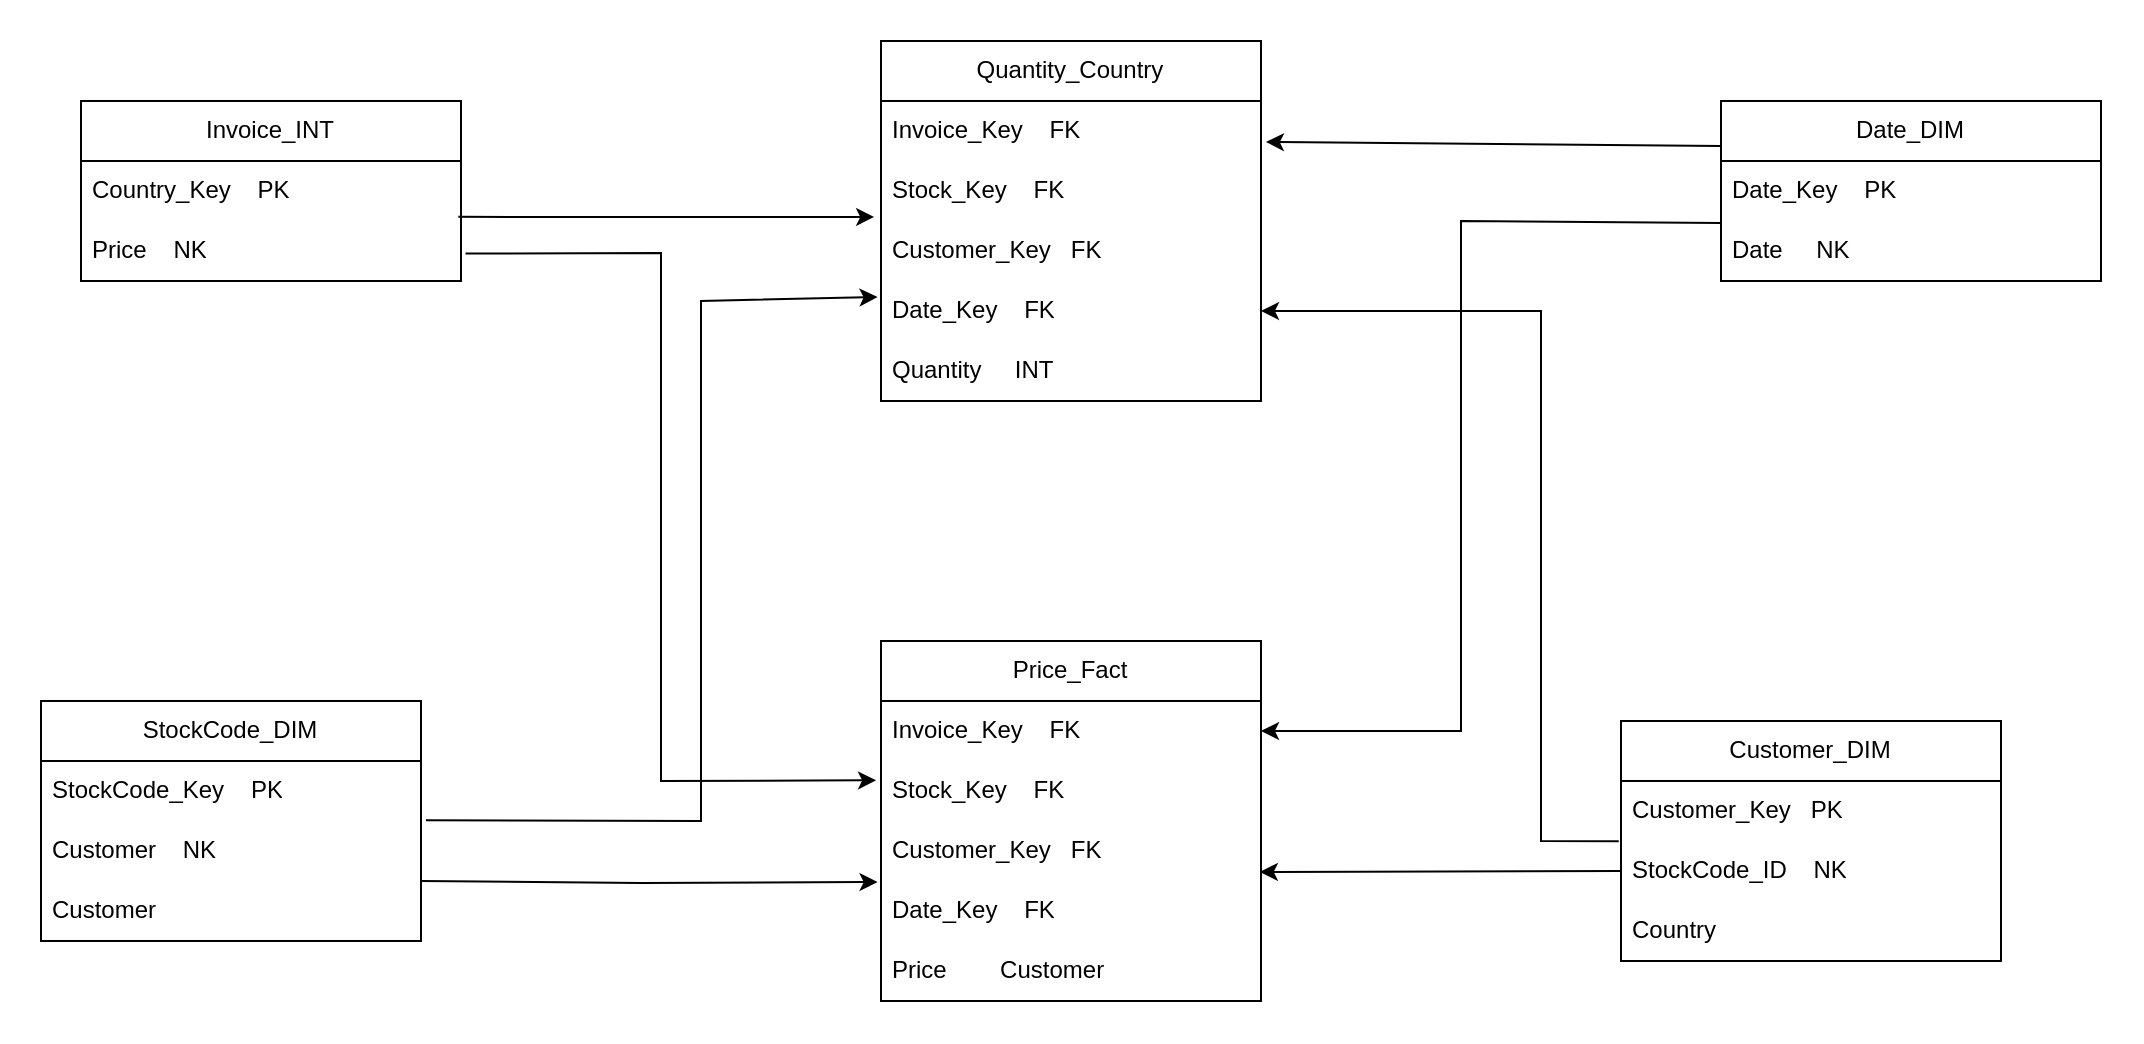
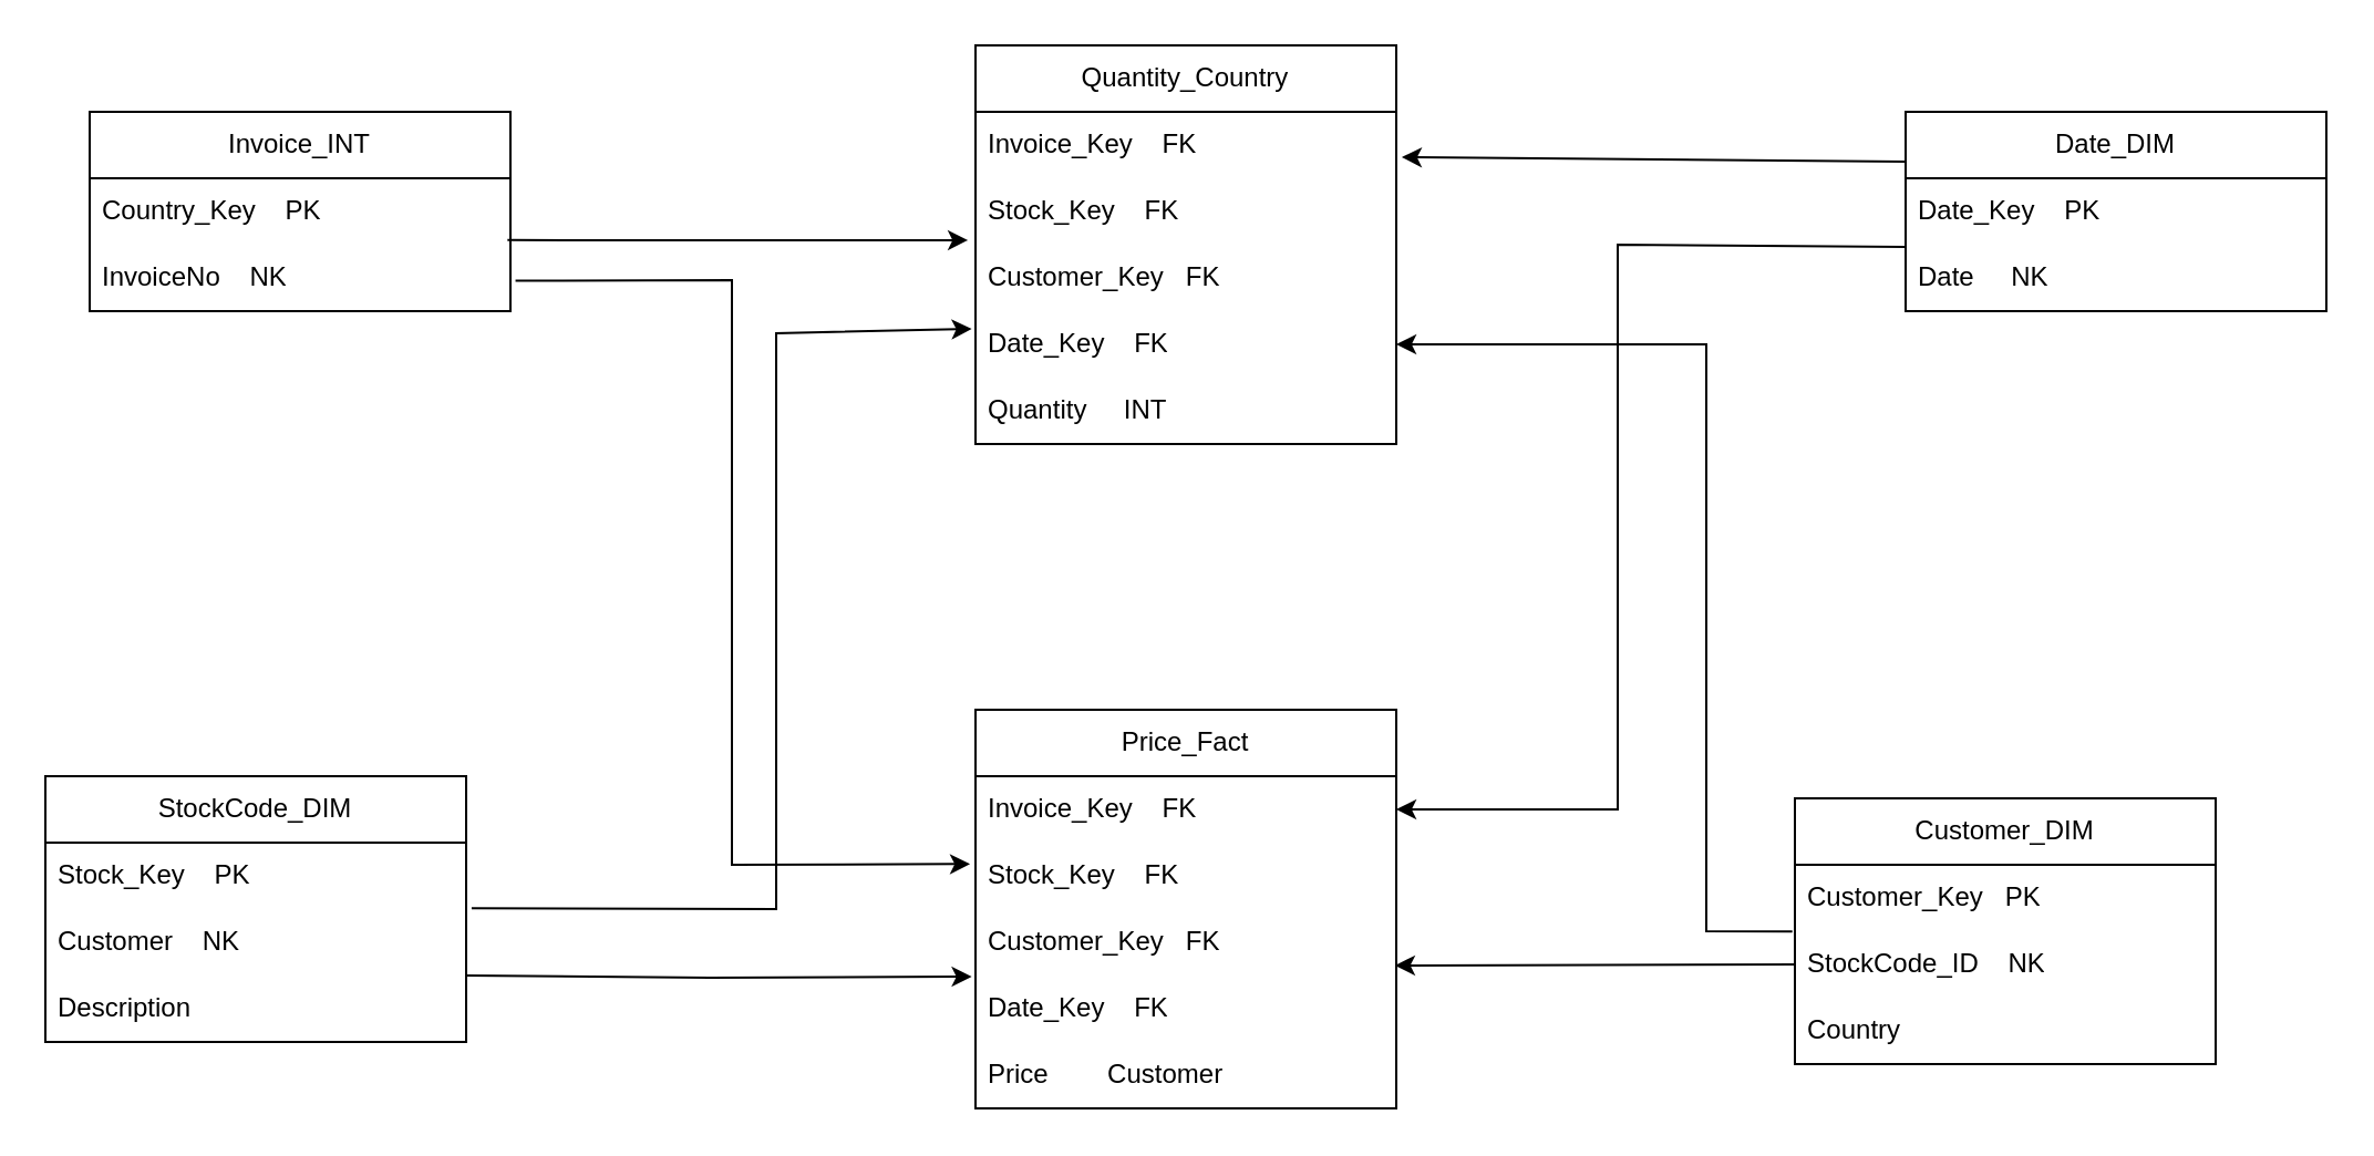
- <mxCell id="4" value="Price&lt;span style=&quot;white-space: pre;&quot;&gt; &lt;/span&gt;&lt;span style=&quot;white-space: pre;&quot;&gt; &lt;/span&gt;&lt;span style=&quot;white-space: pre;&quot;&gt; &lt;/span&gt;&lt;span style=&quot;white-space: pre;&quot;&gt; &lt;/span&gt;NK" style="text;strokeColor=none;fillColor=none;align=left;verticalAlign=middle;spacingLeft=4;spacingRight=4;overflow=hidden;points=[[0,0.5],[1,0.5]];portConstraint=eastwest;rotatable=0;whiteSpace=wrap;html=1;" vertex="1" parent="2"><mxGeometry y="60" width="190" height="30" as="geometry" /></mxCell>
+ <mxCell id="4" value="InvoiceNo&lt;span style=&quot;white-space: pre;&quot;&gt; &lt;/span&gt;&lt;span style=&quot;white-space: pre;&quot;&gt; &lt;/span&gt;&lt;span style=&quot;white-space: pre;&quot;&gt; &lt;/span&gt;&lt;span style=&quot;white-space: pre;&quot;&gt; &lt;/span&gt;NK" style="text;strokeColor=none;fillColor=none;align=left;verticalAlign=middle;spacingLeft=4;spacingRight=4;overflow=hidden;points=[[0,0.5],[1,0.5]];portConstraint=eastwest;rotatable=0;whiteSpace=wrap;html=1;" vertex="1" parent="2"><mxGeometry y="60" width="190" height="30" as="geometry" /></mxCell>
- <mxCell id="6" value="StockCode_Key&lt;span style=&quot;white-space: pre;&quot;&gt; &lt;span style=&quot;white-space: pre;&quot;&gt; &lt;/span&gt;&lt;span style=&quot;white-space: pre;&quot;&gt; &lt;/span&gt;&lt;span style=&quot;white-space: pre;&quot;&gt; &lt;/span&gt;&lt;/span&gt;PK" style="text;strokeColor=none;fillColor=none;align=left;verticalAlign=middle;spacingLeft=4;spacingRight=4;overflow=hidden;points=[[0,0.5],[1,0.5]];portConstraint=eastwest;rotatable=0;whiteSpace=wrap;html=1;" vertex="1" parent="5"><mxGeometry y="30" width="190" height="30" as="geometry" /></mxCell>
+ <mxCell id="6" value="Stock_Key&lt;span style=&quot;white-space: pre;&quot;&gt; &lt;span style=&quot;white-space: pre;&quot;&gt; &lt;/span&gt;&lt;span style=&quot;white-space: pre;&quot;&gt; &lt;/span&gt;&lt;span style=&quot;white-space: pre;&quot;&gt; &lt;/span&gt;&lt;/span&gt;PK" style="text;strokeColor=none;fillColor=none;align=left;verticalAlign=middle;spacingLeft=4;spacingRight=4;overflow=hidden;points=[[0,0.5],[1,0.5]];portConstraint=eastwest;rotatable=0;whiteSpace=wrap;html=1;" vertex="1" parent="5"><mxGeometry y="30" width="190" height="30" as="geometry" /></mxCell>
- <mxCell id="8" value="Customer" style="text;strokeColor=none;fillColor=none;align=left;verticalAlign=middle;spacingLeft=4;spacingRight=4;overflow=hidden;points=[[0,0.5],[1,0.5]];portConstraint=eastwest;rotatable=0;whiteSpace=wrap;html=1;" vertex="1" parent="5"><mxGeometry y="90" width="190" height="30" as="geometry" /></mxCell>
+ <mxCell id="8" value="Description" style="text;strokeColor=none;fillColor=none;align=left;verticalAlign=middle;spacingLeft=4;spacingRight=4;overflow=hidden;points=[[0,0.5],[1,0.5]];portConstraint=eastwest;rotatable=0;whiteSpace=wrap;html=1;" vertex="1" parent="5"><mxGeometry y="90" width="190" height="30" as="geometry" /></mxCell>
